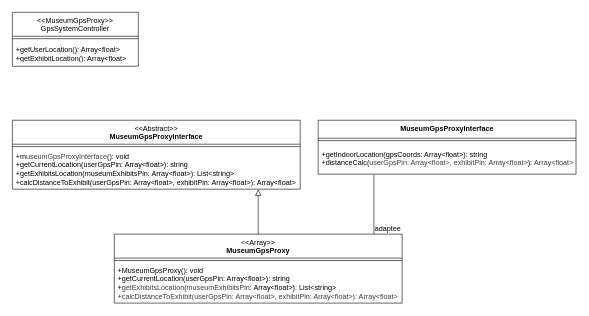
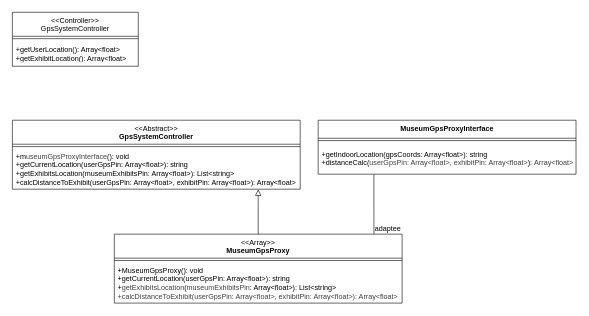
- <mxCell id="11" value="&amp;lt;&amp;lt;MuseumGpsProxy&amp;gt;&amp;gt;&lt;div&gt;GpsSystemController&lt;/div&gt;" style="swimlane;fontStyle=0;align=center;verticalAlign=top;childLayout=stackLayout;horizontal=1;startSize=40;horizontalStack=0;resizeParent=1;resizeParentMax=0;resizeLast=0;collapsible=0;marginBottom=0;html=1;whiteSpace=wrap;" parent="1" vertex="1"><mxGeometry x="20" y="20" width="210" height="90" as="geometry" /></mxCell>
+ <mxCell id="11" value="&amp;lt;&amp;lt;Controller&amp;gt;&amp;gt;&lt;div&gt;GpsSystemController&lt;/div&gt;" style="swimlane;fontStyle=0;align=center;verticalAlign=top;childLayout=stackLayout;horizontal=1;startSize=40;horizontalStack=0;resizeParent=1;resizeParentMax=0;resizeLast=0;collapsible=0;marginBottom=0;html=1;whiteSpace=wrap;" parent="1" vertex="1"><mxGeometry x="20" y="20" width="210" height="90" as="geometry" /></mxCell>
- <mxCell id="2" value="&amp;lt;&amp;lt;Abstract&amp;gt;&amp;gt;&lt;div&gt;&lt;b&gt;MuseumGpsProxyInterface&lt;/b&gt;&lt;/div&gt;" style="swimlane;fontStyle=0;align=center;verticalAlign=top;childLayout=stackLayout;horizontal=1;startSize=40;horizontalStack=0;resizeParent=1;resizeParentMax=0;resizeLast=0;collapsible=0;marginBottom=0;html=1;whiteSpace=wrap;" parent="1" vertex="1"><mxGeometry x="20" y="200" width="480" height="115" as="geometry" /></mxCell>
+ <mxCell id="2" value="&amp;lt;&amp;lt;Abstract&amp;gt;&amp;gt;&lt;div&gt;&lt;b&gt;GpsSystemController&lt;/b&gt;&lt;/div&gt;" style="swimlane;fontStyle=0;align=center;verticalAlign=top;childLayout=stackLayout;horizontal=1;startSize=40;horizontalStack=0;resizeParent=1;resizeParentMax=0;resizeLast=0;collapsible=0;marginBottom=0;html=1;whiteSpace=wrap;" parent="1" vertex="1"><mxGeometry x="20" y="200" width="480" height="115" as="geometry" /></mxCell>
